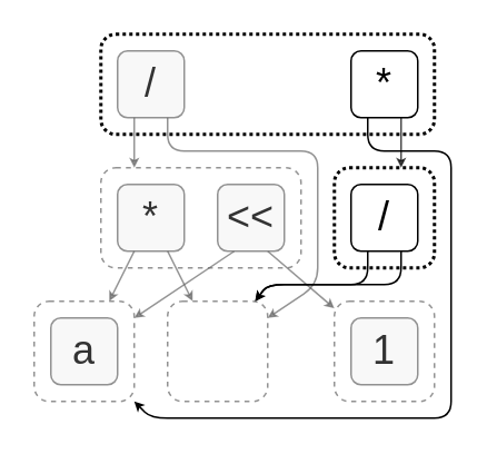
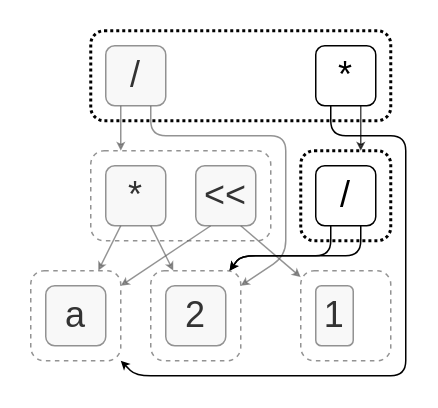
+ <mxCell id="11" value="&lt;font style=&quot;font-size: 24px;&quot;&gt;2&lt;/font&gt;" style="rounded=1;whiteSpace=wrap;html=1;fontSize=24;verticalAlign=middle;fillColor=#f5f5f5;strokeColor=#666666;fontColor=#333333;opacity=70;" parent="1" vertex="1"><mxGeometry x="110" y="190" width="40" height="40" as="geometry" /></mxCell>
- <mxCell id="14" value="&lt;font style=&quot;font-size: 24px&quot;&gt;1&lt;/font&gt;" style="rounded=1;whiteSpace=wrap;html=1;fontSize=24;verticalAlign=middle;fillColor=#f5f5f5;strokeColor=#666666;fontColor=#333333;opacity=70;" parent="1" vertex="1"><mxGeometry x="210" y="190" width="40" height="40" as="geometry" /></mxCell>
+ <mxCell id="14" value="&lt;font style=&quot;font-size: 24px&quot;&gt;1&lt;/font&gt;" style="rounded=1;whiteSpace=wrap;html=1;fontSize=24;verticalAlign=middle;fillColor=#f5f5f5;strokeColor=#666666;fontColor=#333333;opacity=70;" parent="1" vertex="1"><mxGeometry x="210" y="190" width="25" height="40" as="geometry" /></mxCell>
